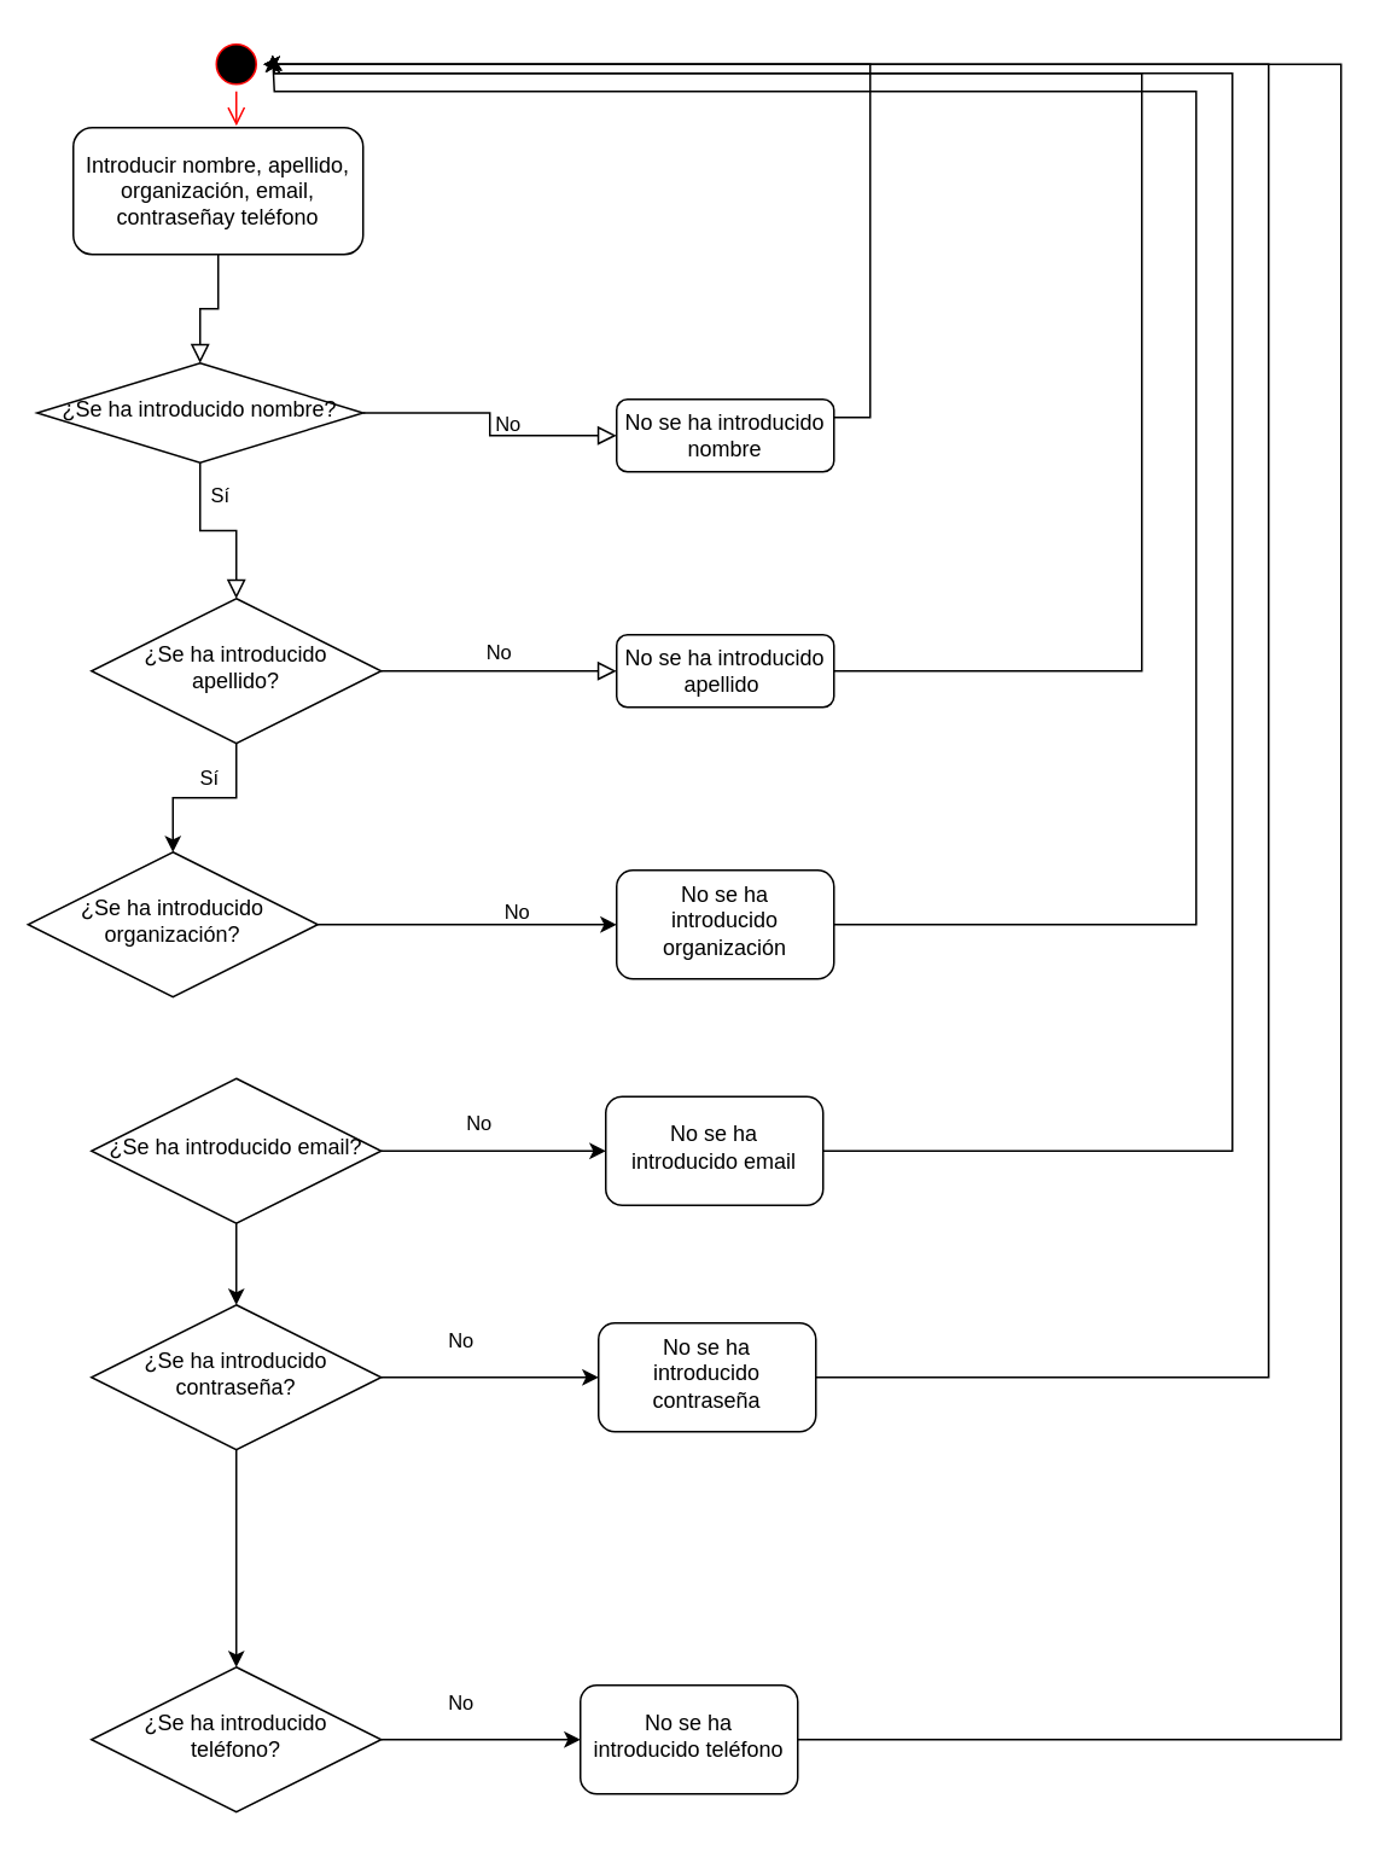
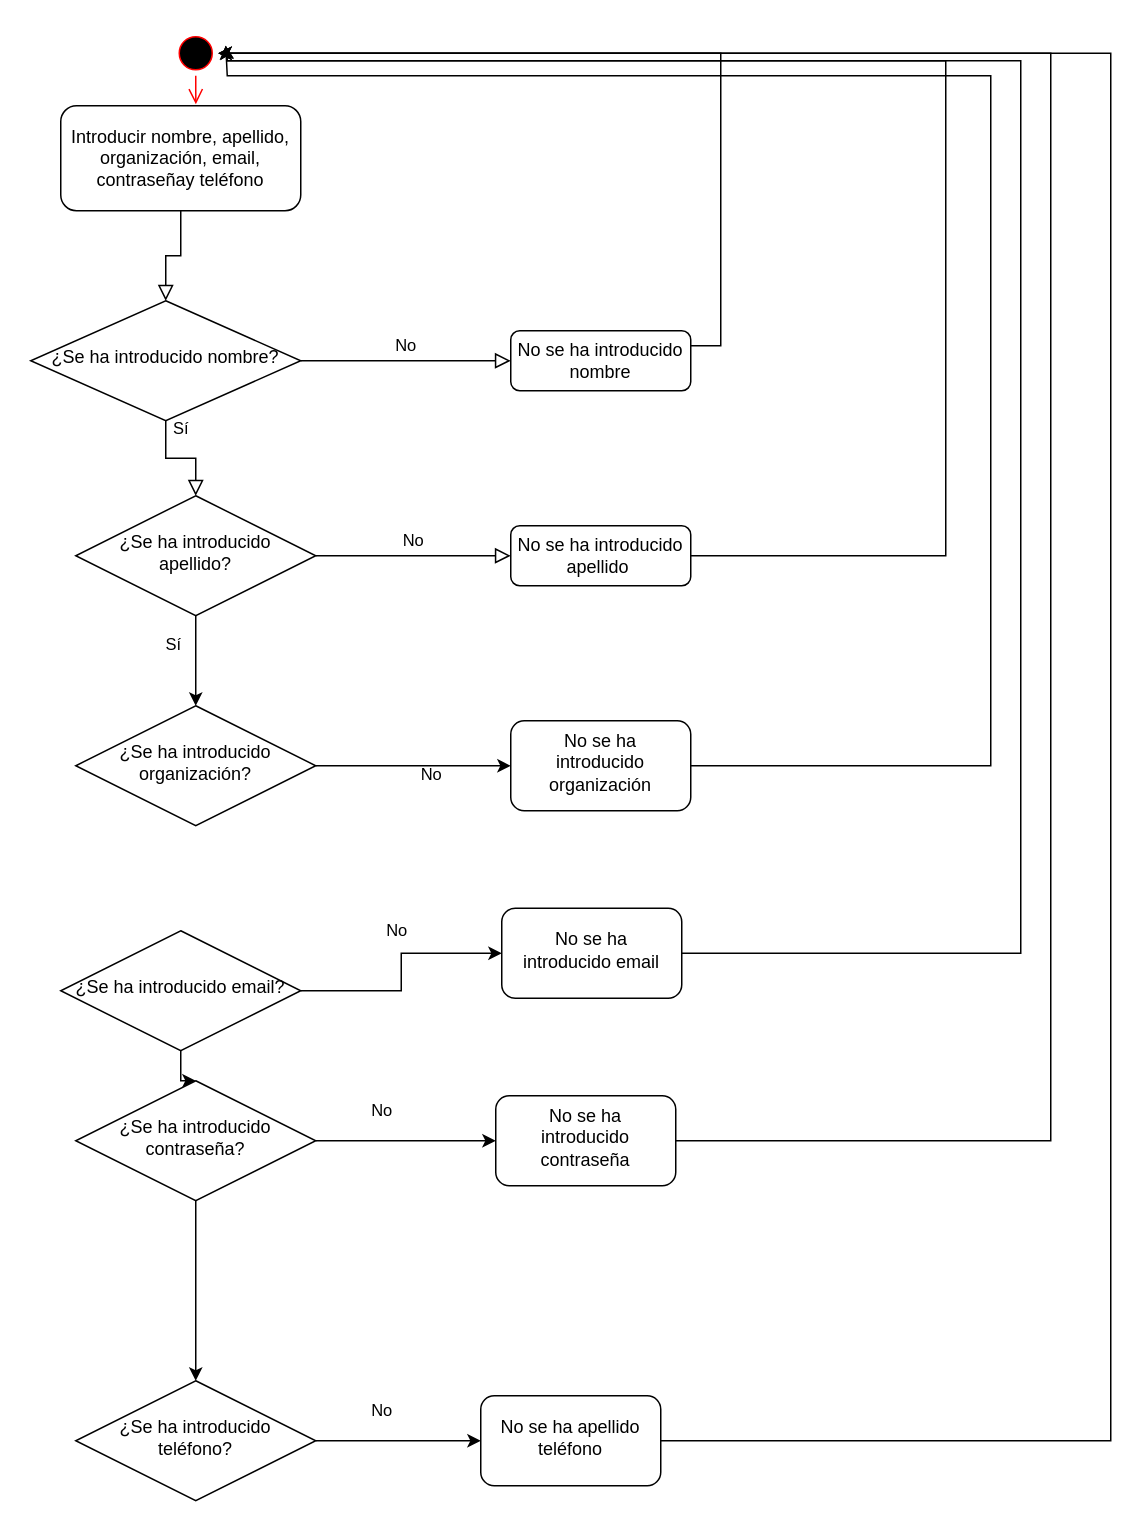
- <mxCell id="14" value="¿Se ha introducido nombre?" style="rhombus;whiteSpace=wrap;html=1;shadow=0;fontFamily=Helvetica;fontSize=12;align=center;strokeWidth=1;spacing=6;spacingTop=-4;" parent="1" vertex="1"><mxGeometry x="20" y="200" width="180" height="55" as="geometry" /></mxCell>
+ <mxCell id="14" value="¿Se ha introducido nombre?" style="rhombus;whiteSpace=wrap;html=1;shadow=0;fontFamily=Helvetica;fontSize=12;align=center;strokeWidth=1;spacing=6;spacingTop=-4;" parent="1" vertex="1"><mxGeometry x="20" y="200" width="180" height="80" as="geometry" /></mxCell>
- <mxCell id="16" value="¿Se ha introducido organización?" style="rhombus;whiteSpace=wrap;html=1;shadow=0;fontFamily=Helvetica;fontSize=12;align=center;strokeWidth=1;spacing=6;spacingTop=-4;" vertex="1" parent="1"><mxGeometry x="15" y="470" width="160" height="80" as="geometry" /></mxCell>
+ <mxCell id="16" value="¿Se ha introducido organización?" style="rhombus;whiteSpace=wrap;html=1;shadow=0;fontFamily=Helvetica;fontSize=12;align=center;strokeWidth=1;spacing=6;spacingTop=-4;" vertex="1" parent="1"><mxGeometry x="50" y="470" width="160" height="80" as="geometry" /></mxCell>
- <mxCell id="21" value="¿Se ha introducido email?" style="rhombus;whiteSpace=wrap;html=1;shadow=0;fontFamily=Helvetica;fontSize=12;align=center;strokeWidth=1;spacing=6;spacingTop=-4;" vertex="1" parent="1"><mxGeometry x="50" y="595" width="160" height="80" as="geometry" /></mxCell>
+ <mxCell id="21" value="¿Se ha introducido email?" style="rhombus;whiteSpace=wrap;html=1;shadow=0;fontFamily=Helvetica;fontSize=12;align=center;strokeWidth=1;spacing=6;spacingTop=-4;" vertex="1" parent="1"><mxGeometry x="40" y="620" width="160" height="80" as="geometry" /></mxCell>
- <mxCell id="35" value="No se ha introducido teléfono" style="rounded=1;whiteSpace=wrap;html=1;shadow=0;strokeWidth=1;spacing=6;spacingTop=-4;" vertex="1" parent="1"><mxGeometry x="320" y="930" width="120" height="60" as="geometry" /></mxCell>
+ <mxCell id="35" value="No se ha apellido teléfono" style="rounded=1;whiteSpace=wrap;html=1;shadow=0;strokeWidth=1;spacing=6;spacingTop=-4;" vertex="1" parent="1"><mxGeometry x="320" y="930" width="120" height="60" as="geometry" /></mxCell>
